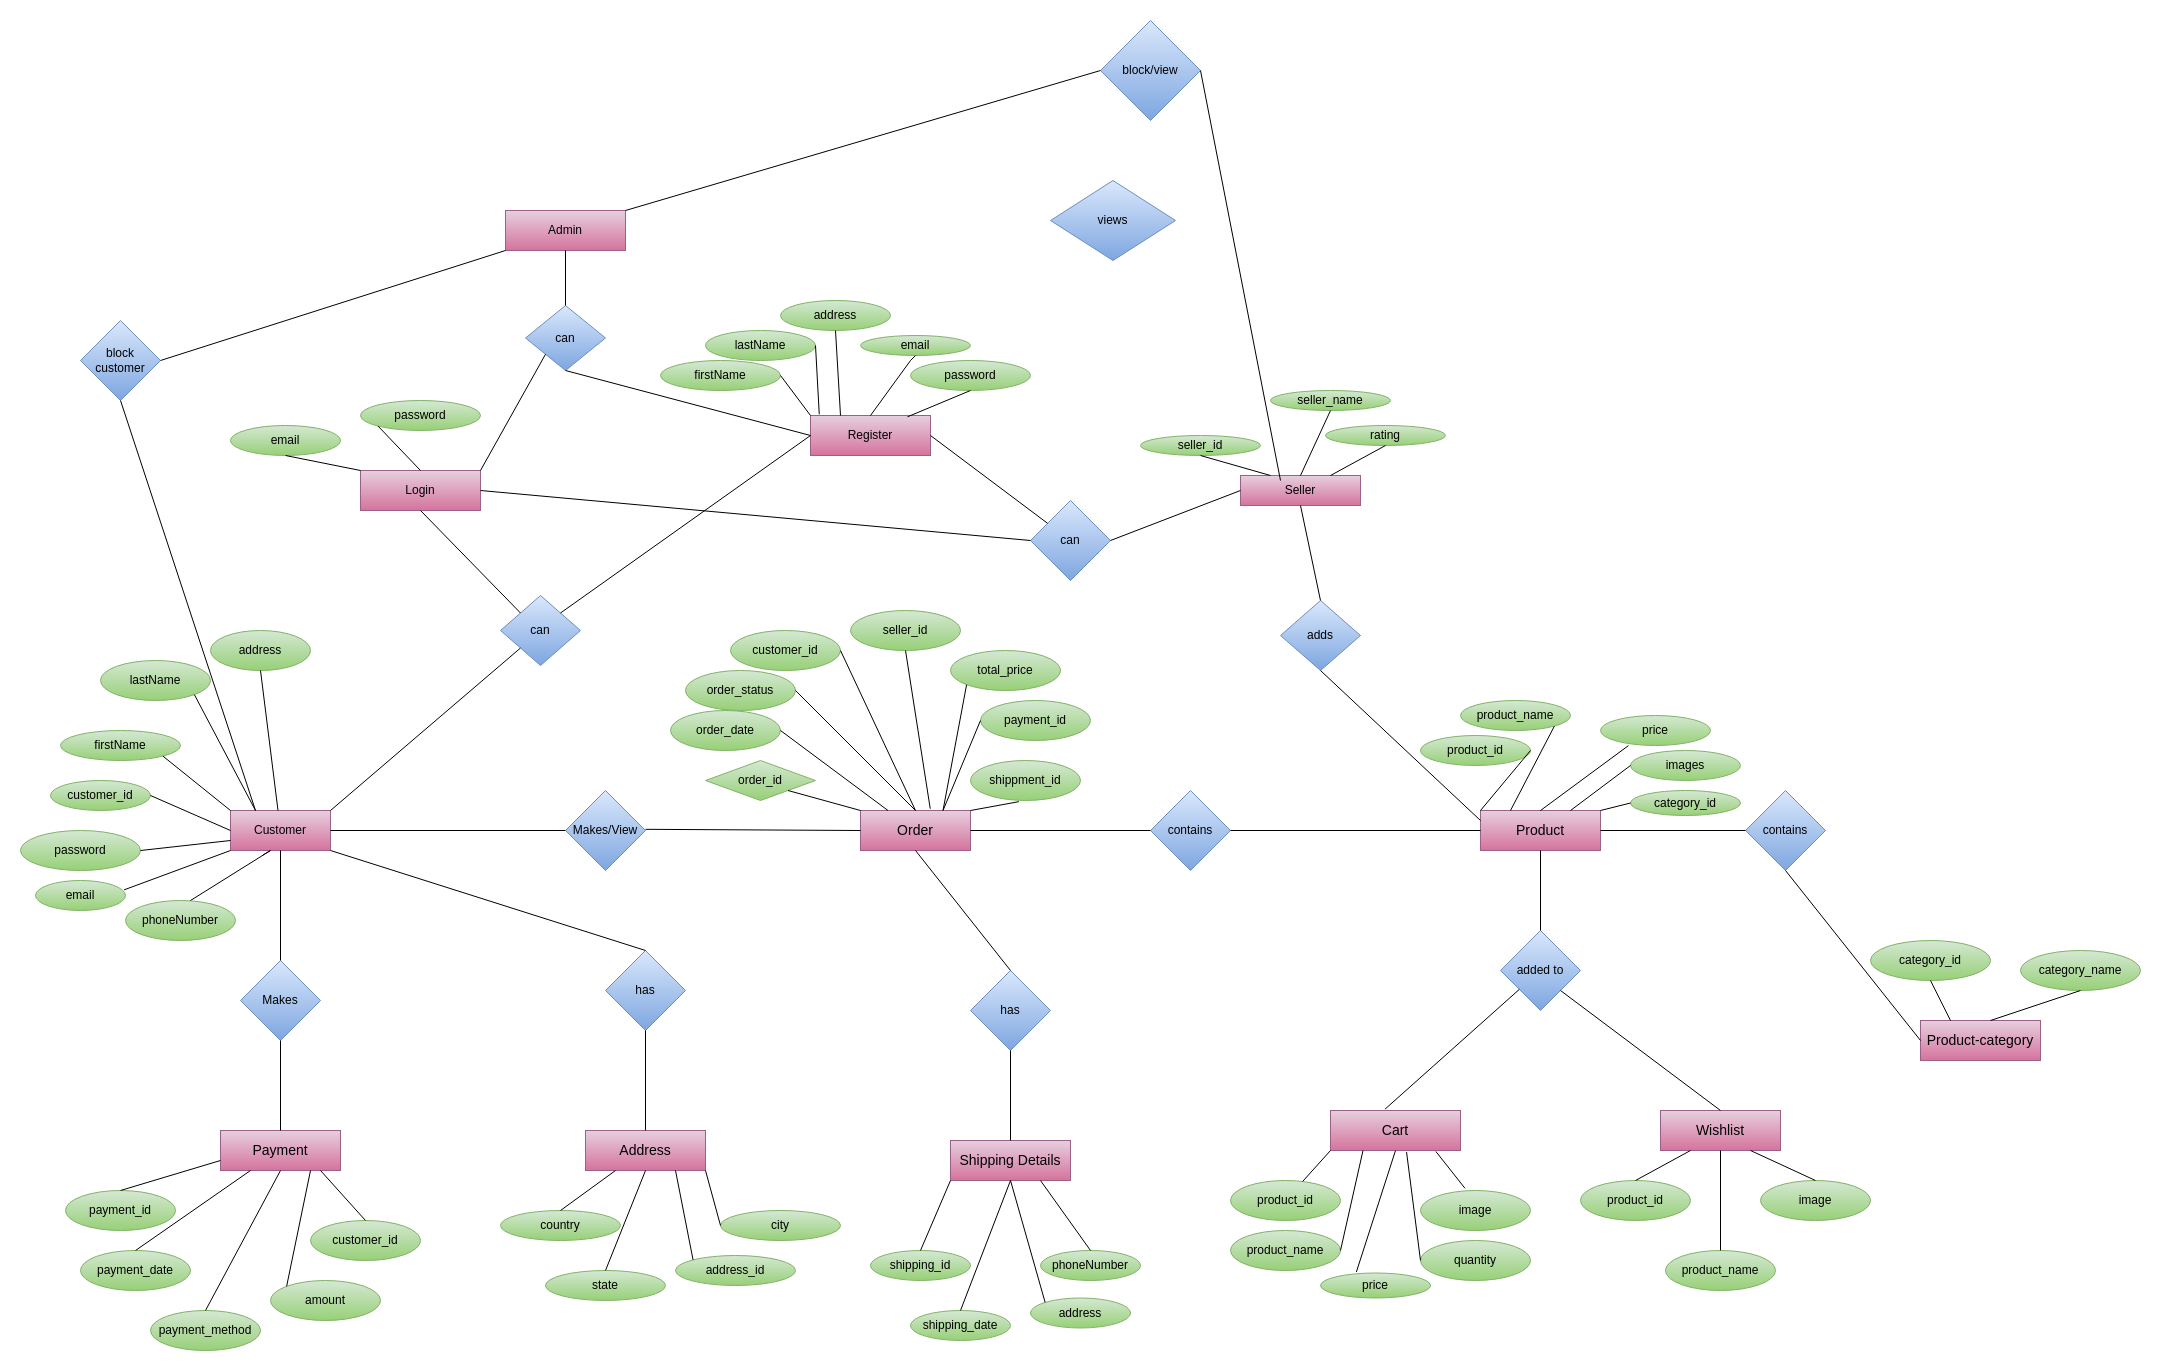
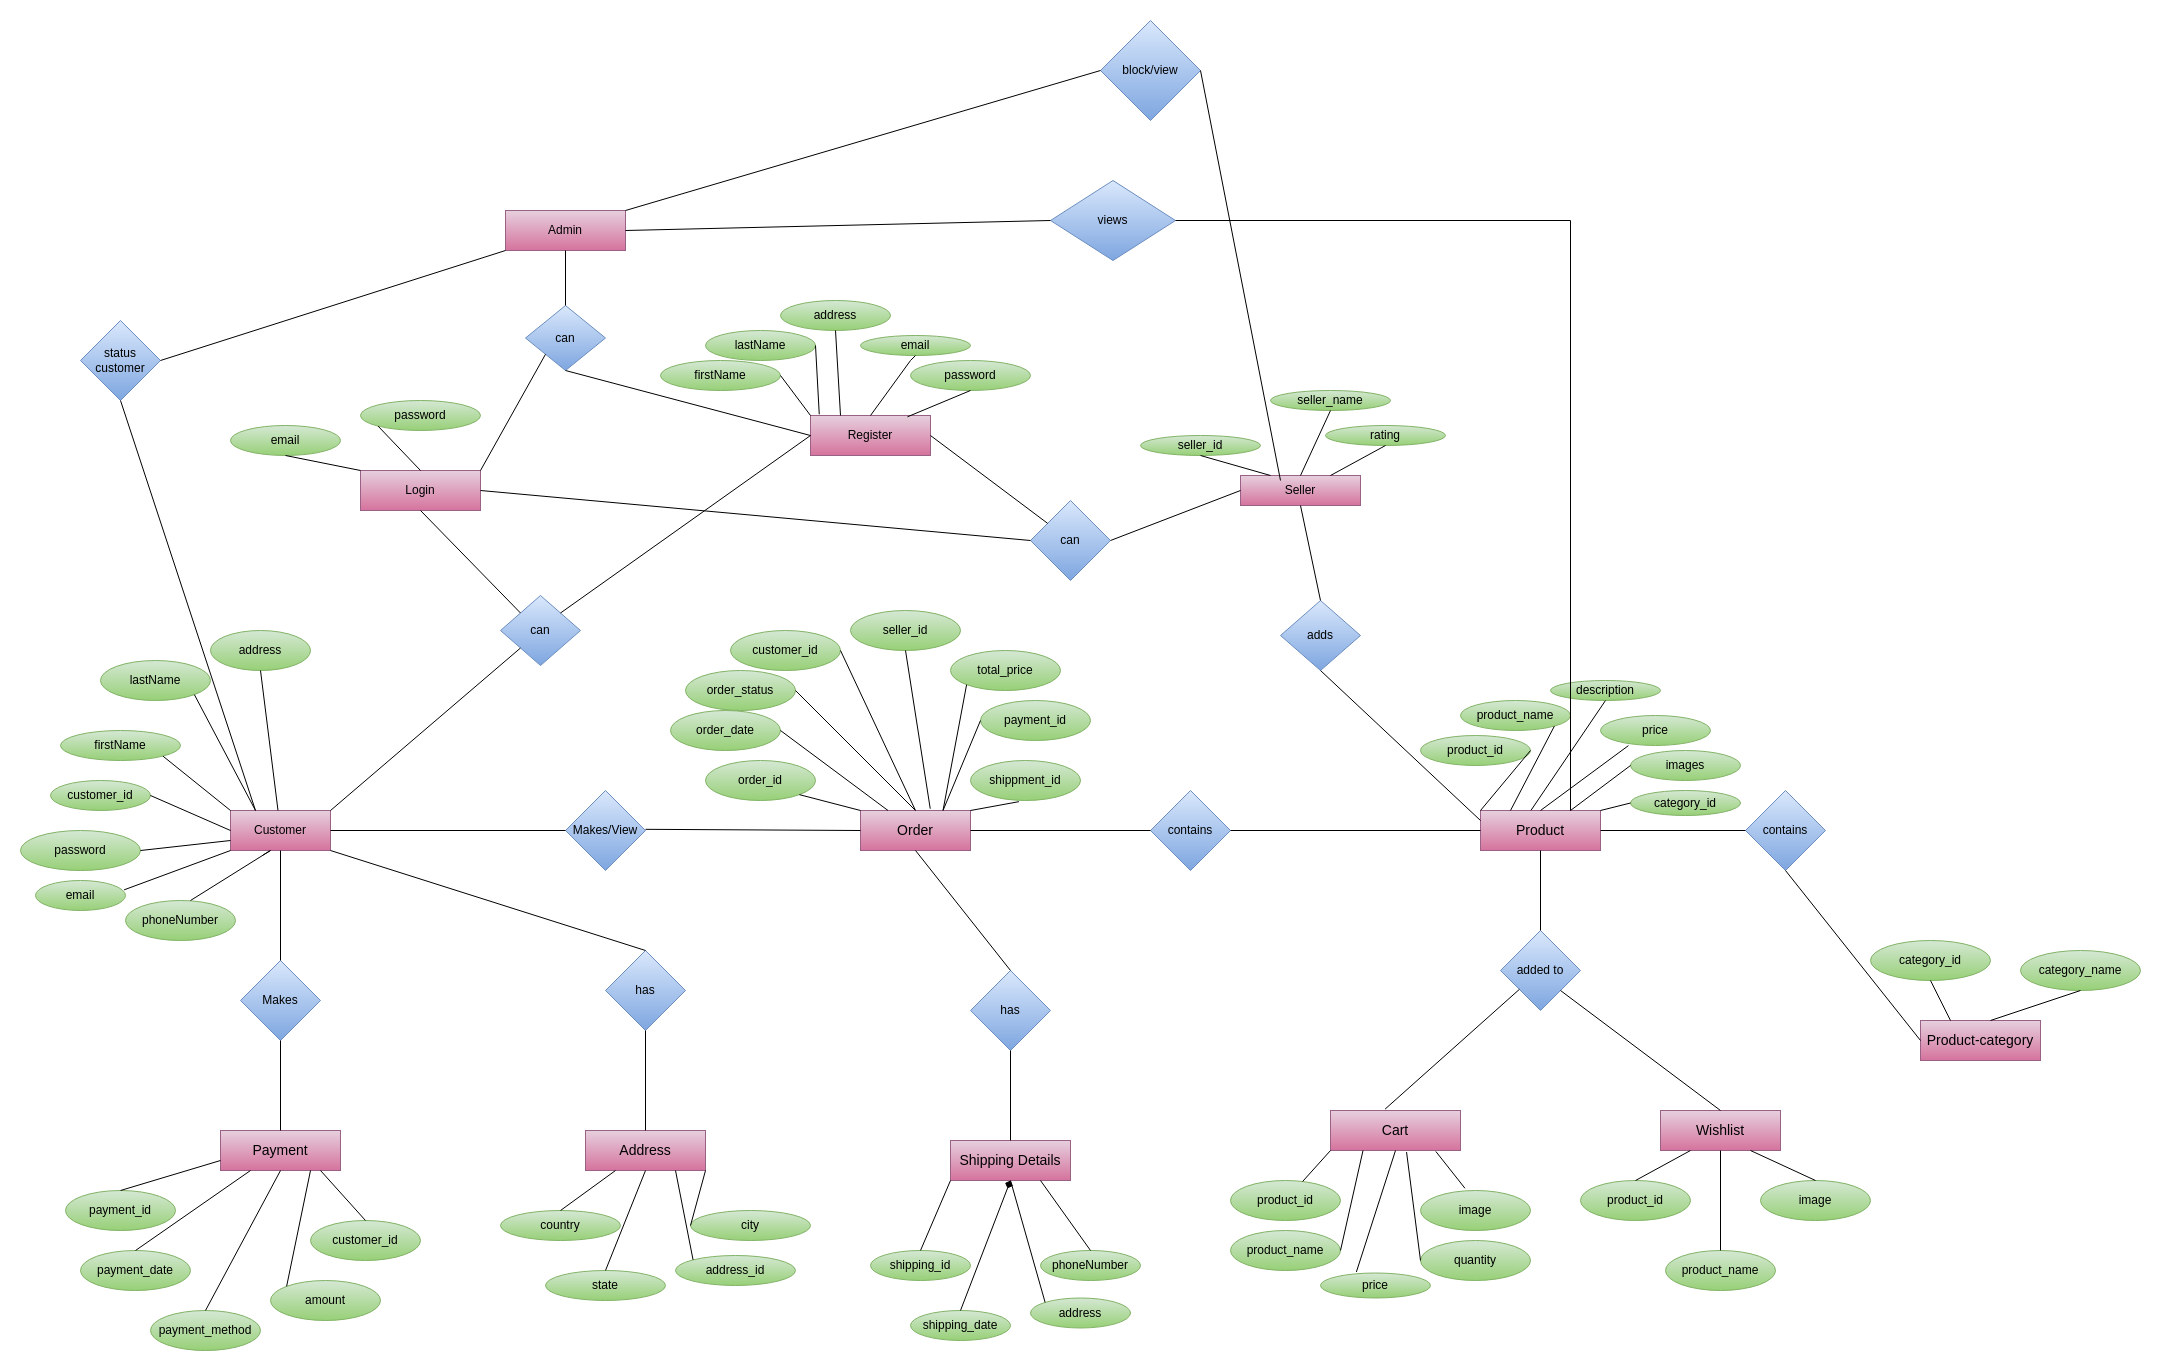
+ <mxCell id="161" value="" style="endArrow=none;html=1;rounded=0;exitX=1;exitY=0.5;exitDx=0;exitDy=0;entryX=0;entryY=0.5;entryDx=0;entryDy=0;" parent="1" source="155" target="160" edge="1"><mxGeometry width="50" height="50" relative="1" as="geometry"><mxPoint x="1180" y="740" as="sourcePoint" /><mxPoint x="1230" y="690" as="targetPoint" /></mxGeometry></mxCell>
+ <mxCell id="162" value="" style="endArrow=none;html=1;rounded=0;edgeStyle=orthogonalEdgeStyle;entryX=0.75;entryY=0;entryDx=0;entryDy=0;exitX=1;exitY=0.5;exitDx=0;exitDy=0;" parent="1" source="160" target="7" edge="1"><mxGeometry width="50" height="50" relative="1" as="geometry"><mxPoint x="1910" y="509.4" as="sourcePoint" /><mxPoint x="1190" y="199.4" as="targetPoint" /></mxGeometry></mxCell>
- <mxCell id="166" value="block customer" style="rhombus;whiteSpace=wrap;html=1;fillColor=#dae8fc;gradientColor=#7ea6e0;strokeColor=#6c8ebf;" vertex="1" parent="1"><mxGeometry x="80" y="320" width="80" height="80" as="geometry" /></mxCell>
+ <mxCell id="166" value="status customer" style="rhombus;whiteSpace=wrap;html=1;fillColor=#dae8fc;gradientColor=#7ea6e0;strokeColor=#6c8ebf;" vertex="1" parent="1"><mxGeometry x="80" y="320" width="80" height="80" as="geometry" /></mxCell>
+ <mxCell id="25" value="description" style="ellipse;whiteSpace=wrap;html=1;fillColor=#d5e8d4;gradientColor=#97d077;strokeColor=#82b366;" parent="1" vertex="1"><mxGeometry x="1550" y="680" width="110" height="20" as="geometry" /></mxCell>
+ <mxCell id="83" value="" style="endArrow=none;html=1;rounded=0;entryX=0.5;entryY=1;entryDx=0;entryDy=0;exitX=0.421;exitY=-0.005;exitDx=0;exitDy=0;exitPerimeter=0;" parent="1" source="7" target="25" edge="1"><mxGeometry width="50" height="50" relative="1" as="geometry"><mxPoint x="1460" y="950" as="sourcePoint" /><mxPoint x="1510" y="900" as="targetPoint" /></mxGeometry></mxCell>
- <mxCell id="18" value="order_id" style="rhombus;whiteSpace=wrap;html=1;fillColor=#d5e8d4;gradientColor=#97d077;strokeColor=#82b366;" parent="1" vertex="1"><mxGeometry x="705" y="760" width="110" height="40" as="geometry" /></mxCell>
+ <mxCell id="18" value="order_id" style="ellipse;whiteSpace=wrap;html=1;fillColor=#d5e8d4;gradientColor=#97d077;strokeColor=#82b366;" parent="1" vertex="1"><mxGeometry x="705" y="760" width="110" height="40" as="geometry" /></mxCell>
- <mxCell id="118" value="" style="endArrow=none;html=1;rounded=0;exitX=0.5;exitY=0;exitDx=0;exitDy=0;entryX=0.5;entryY=1;entryDx=0;entryDy=0;" parent="1" source="114" target="4" edge="1"><mxGeometry width="50" height="50" relative="1" as="geometry"><mxPoint x="1090" y="1270" as="sourcePoint" /><mxPoint x="1140" y="1220" as="targetPoint" /></mxGeometry></mxCell>
+ <mxCell id="118" value="" style="endArrow=diamond;html=1;rounded=0;exitX=0.5;exitY=0;exitDx=0;exitDy=0;entryX=0.5;entryY=1;entryDx=0;entryDy=0;" parent="1" source="114" target="4" edge="1"><mxGeometry width="50" height="50" relative="1" as="geometry"><mxPoint x="1090" y="1270" as="sourcePoint" /><mxPoint x="1140" y="1220" as="targetPoint" /></mxGeometry></mxCell>
- <mxCell id="50" value="city" style="ellipse;whiteSpace=wrap;html=1;fillColor=#d5e8d4;gradientColor=#97d077;strokeColor=#82b366;" parent="1" vertex="1"><mxGeometry x="720" y="1210" width="120" height="30" as="geometry" /></mxCell>
+ <mxCell id="50" value="city" style="ellipse;whiteSpace=wrap;html=1;fillColor=#d5e8d4;gradientColor=#97d077;strokeColor=#82b366;" parent="1" vertex="1"><mxGeometry x="690" y="1210" width="120" height="30" as="geometry" /></mxCell>
